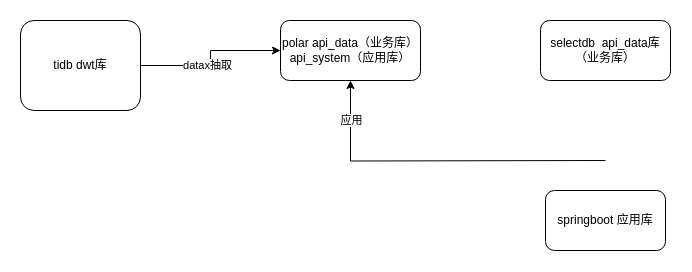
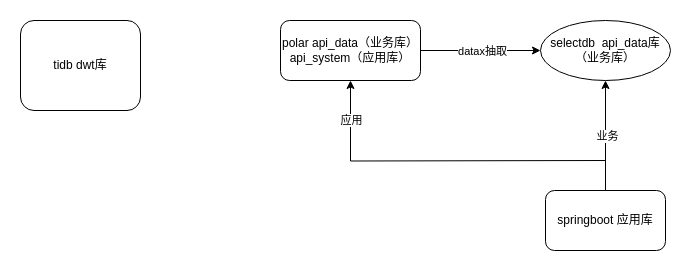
+ <mxCell id="5" style="edgeStyle=orthogonalEdgeStyle;rounded=0;orthogonalLoop=1;jettySize=auto;html=1;" parent="1" source="7" target="8" edge="1"><mxGeometry relative="1" as="geometry"><mxPoint x="490" y="50" as="targetPoint" /></mxGeometry></mxCell>
+ <mxCell id="6" value="datax抽取" style="edgeLabel;html=1;align=center;verticalAlign=middle;resizable=0;points=[];" parent="5" vertex="1" connectable="0"><mxGeometry x="0.014" relative="1" as="geometry"><mxPoint as="offset" /></mxGeometry></mxCell>
- <mxCell id="8" value="selectdb&amp;nbsp; api_data库（业务库）" style="rounded=1;whiteSpace=wrap;html=1;" parent="1" vertex="1"><mxGeometry x="540" y="20" width="130" height="60" as="geometry" /></mxCell>
+ <mxCell id="8" value="selectdb&amp;nbsp; api_data库（业务库）" style="ellipse;whiteSpace=wrap;html=1;" parent="1" vertex="1"><mxGeometry x="540" y="20" width="130" height="60" as="geometry" /></mxCell>
- <mxCell id="2" style="edgeStyle=orthogonalEdgeStyle;rounded=0;orthogonalLoop=1;jettySize=auto;html=1;" parent="1" source="4" target="7" edge="1"><mxGeometry relative="1" as="geometry"><mxPoint x="240" y="50" as="targetPoint" /></mxGeometry></mxCell>
- <mxCell id="3" value="datax抽取" style="edgeLabel;html=1;align=center;verticalAlign=middle;resizable=0;points=[];" parent="2" vertex="1" connectable="0"><mxGeometry x="-0.143" y="1" relative="1" as="geometry"><mxPoint as="offset" /></mxGeometry></mxCell>
+ <mxCell id="9" style="edgeStyle=orthogonalEdgeStyle;rounded=0;orthogonalLoop=1;jettySize=auto;html=1;entryX=0.5;entryY=1;entryDx=0;entryDy=0;" parent="1" source="13" target="8" edge="1"><mxGeometry relative="1" as="geometry" /></mxCell>
+ <mxCell id="10" value="业务" style="edgeLabel;html=1;align=center;verticalAlign=middle;resizable=0;points=[];" parent="9" vertex="1" connectable="0"><mxGeometry y="-1" relative="1" as="geometry"><mxPoint as="offset" /></mxGeometry></mxCell>
